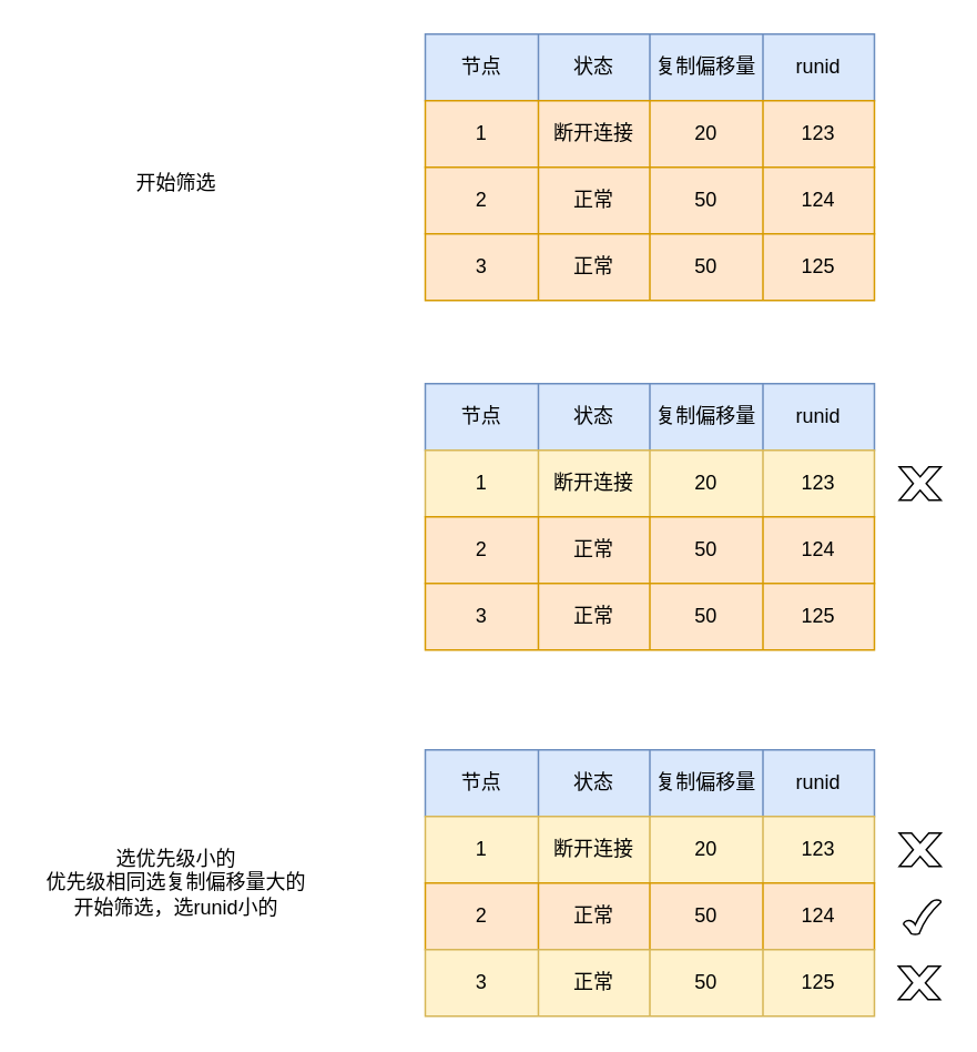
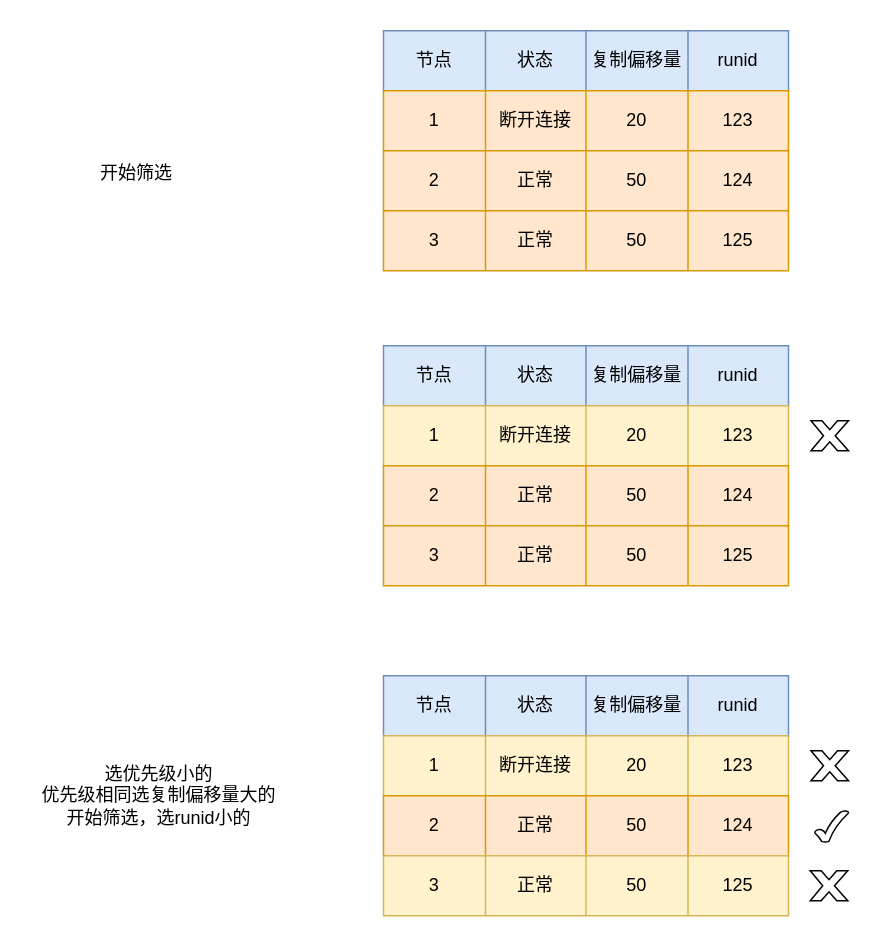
- <mxCell id="26" value="开始筛选" style="text;html=1;align=center;verticalAlign=middle;resizable=0;points=[];autosize=1;strokeColor=none;fillColor=none;" vertex="1" parent="1"><mxGeometry x="75" y="100" width="60" height="20" as="geometry" /></mxCell>
+ <mxCell id="26" value="开始筛选" style="text;html=1;align=center;verticalAlign=middle;resizable=0;points=[];autosize=1;strokeColor=none;fillColor=none;" vertex="1" parent="1"><mxGeometry x="60" y="105" width="60" height="20" as="geometry" /></mxCell>
